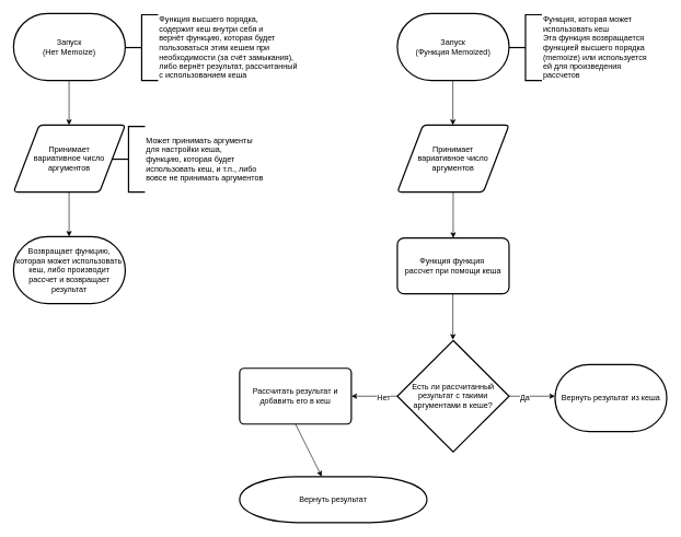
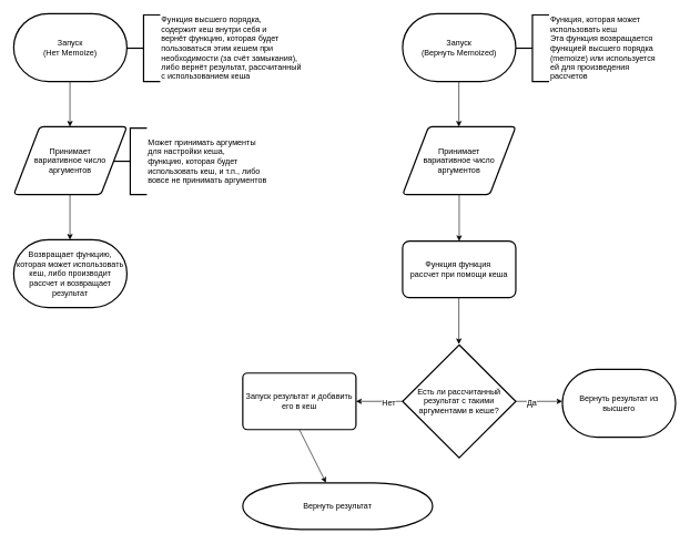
- <mxCell id="9" value="Запуск&lt;br&gt;(Функция Memoized)" style="strokeWidth=2;html=1;shape=mxgraph.flowchart.terminator;whiteSpace=wrap;" vertex="1" parent="1"><mxGeometry x="604" y="20" width="170" height="102" as="geometry" /></mxCell>
+ <mxCell id="9" value="Запуск&lt;br&gt;(Вернуть Memoized)" style="strokeWidth=2;html=1;shape=mxgraph.flowchart.terminator;whiteSpace=wrap;" vertex="1" parent="1"><mxGeometry x="604" y="20" width="170" height="102" as="geometry" /></mxCell>
- <mxCell id="24" value="Рассчитать результат и добавить его в кеш" style="rounded=1;whiteSpace=wrap;html=1;absoluteArcSize=1;arcSize=14;strokeWidth=2;" vertex="1" parent="1"><mxGeometry x="364" y="560.5" width="170" height="85" as="geometry" /></mxCell>
+ <mxCell id="24" value="Запуск результат и добавить его в кеш" style="rounded=1;whiteSpace=wrap;html=1;absoluteArcSize=1;arcSize=14;strokeWidth=2;" vertex="1" parent="1"><mxGeometry x="364" y="560.5" width="170" height="85" as="geometry" /></mxCell>
- <mxCell id="20" value="Вернуть результат из кеша" style="strokeWidth=2;html=1;shape=mxgraph.flowchart.terminator;whiteSpace=wrap;" vertex="1" parent="1"><mxGeometry x="844" y="555" width="170" height="102" as="geometry" /></mxCell>
+ <mxCell id="20" value="Вернуть результат из высшего" style="strokeWidth=2;html=1;shape=mxgraph.flowchart.terminator;whiteSpace=wrap;" vertex="1" parent="1"><mxGeometry x="844" y="555" width="170" height="102" as="geometry" /></mxCell>
